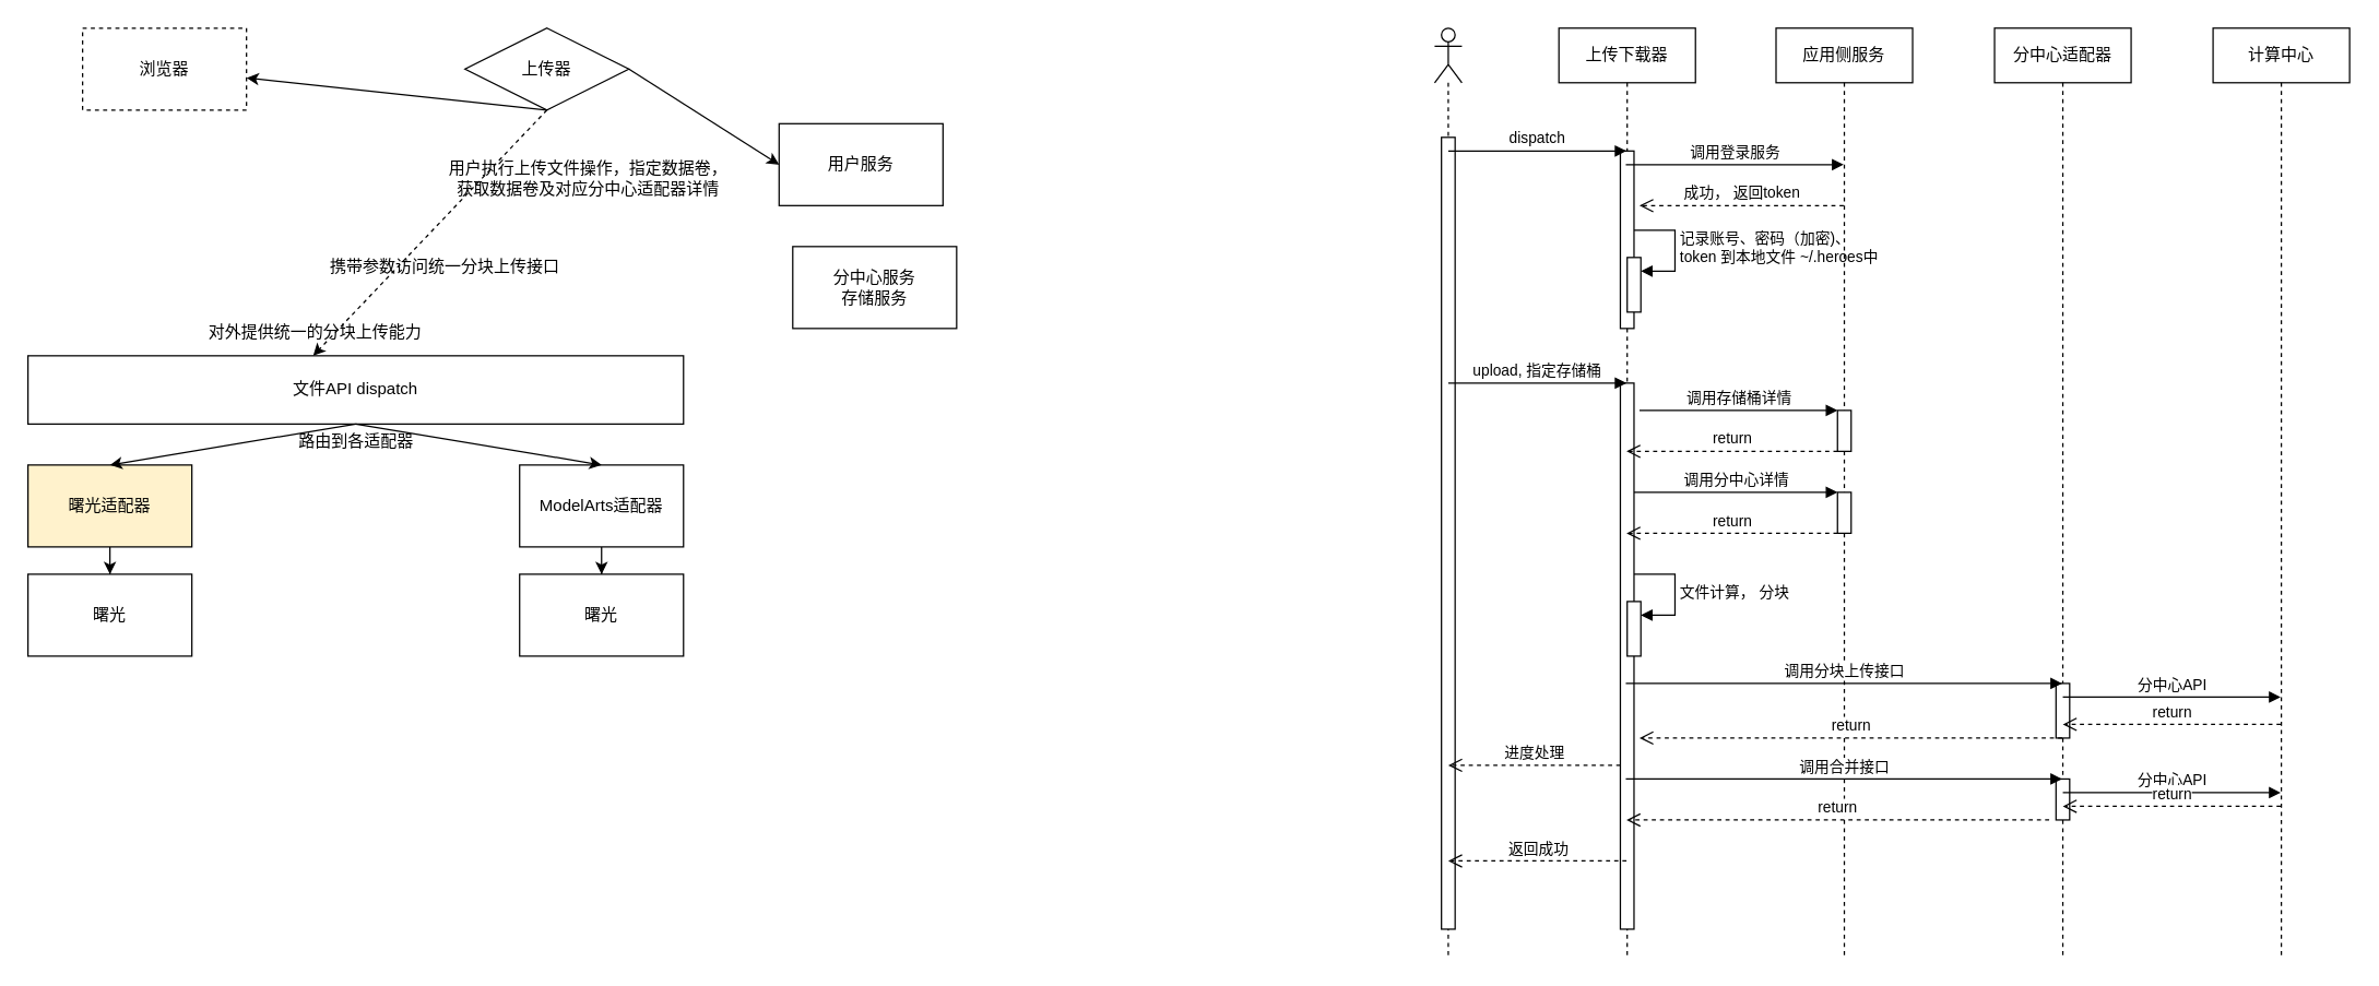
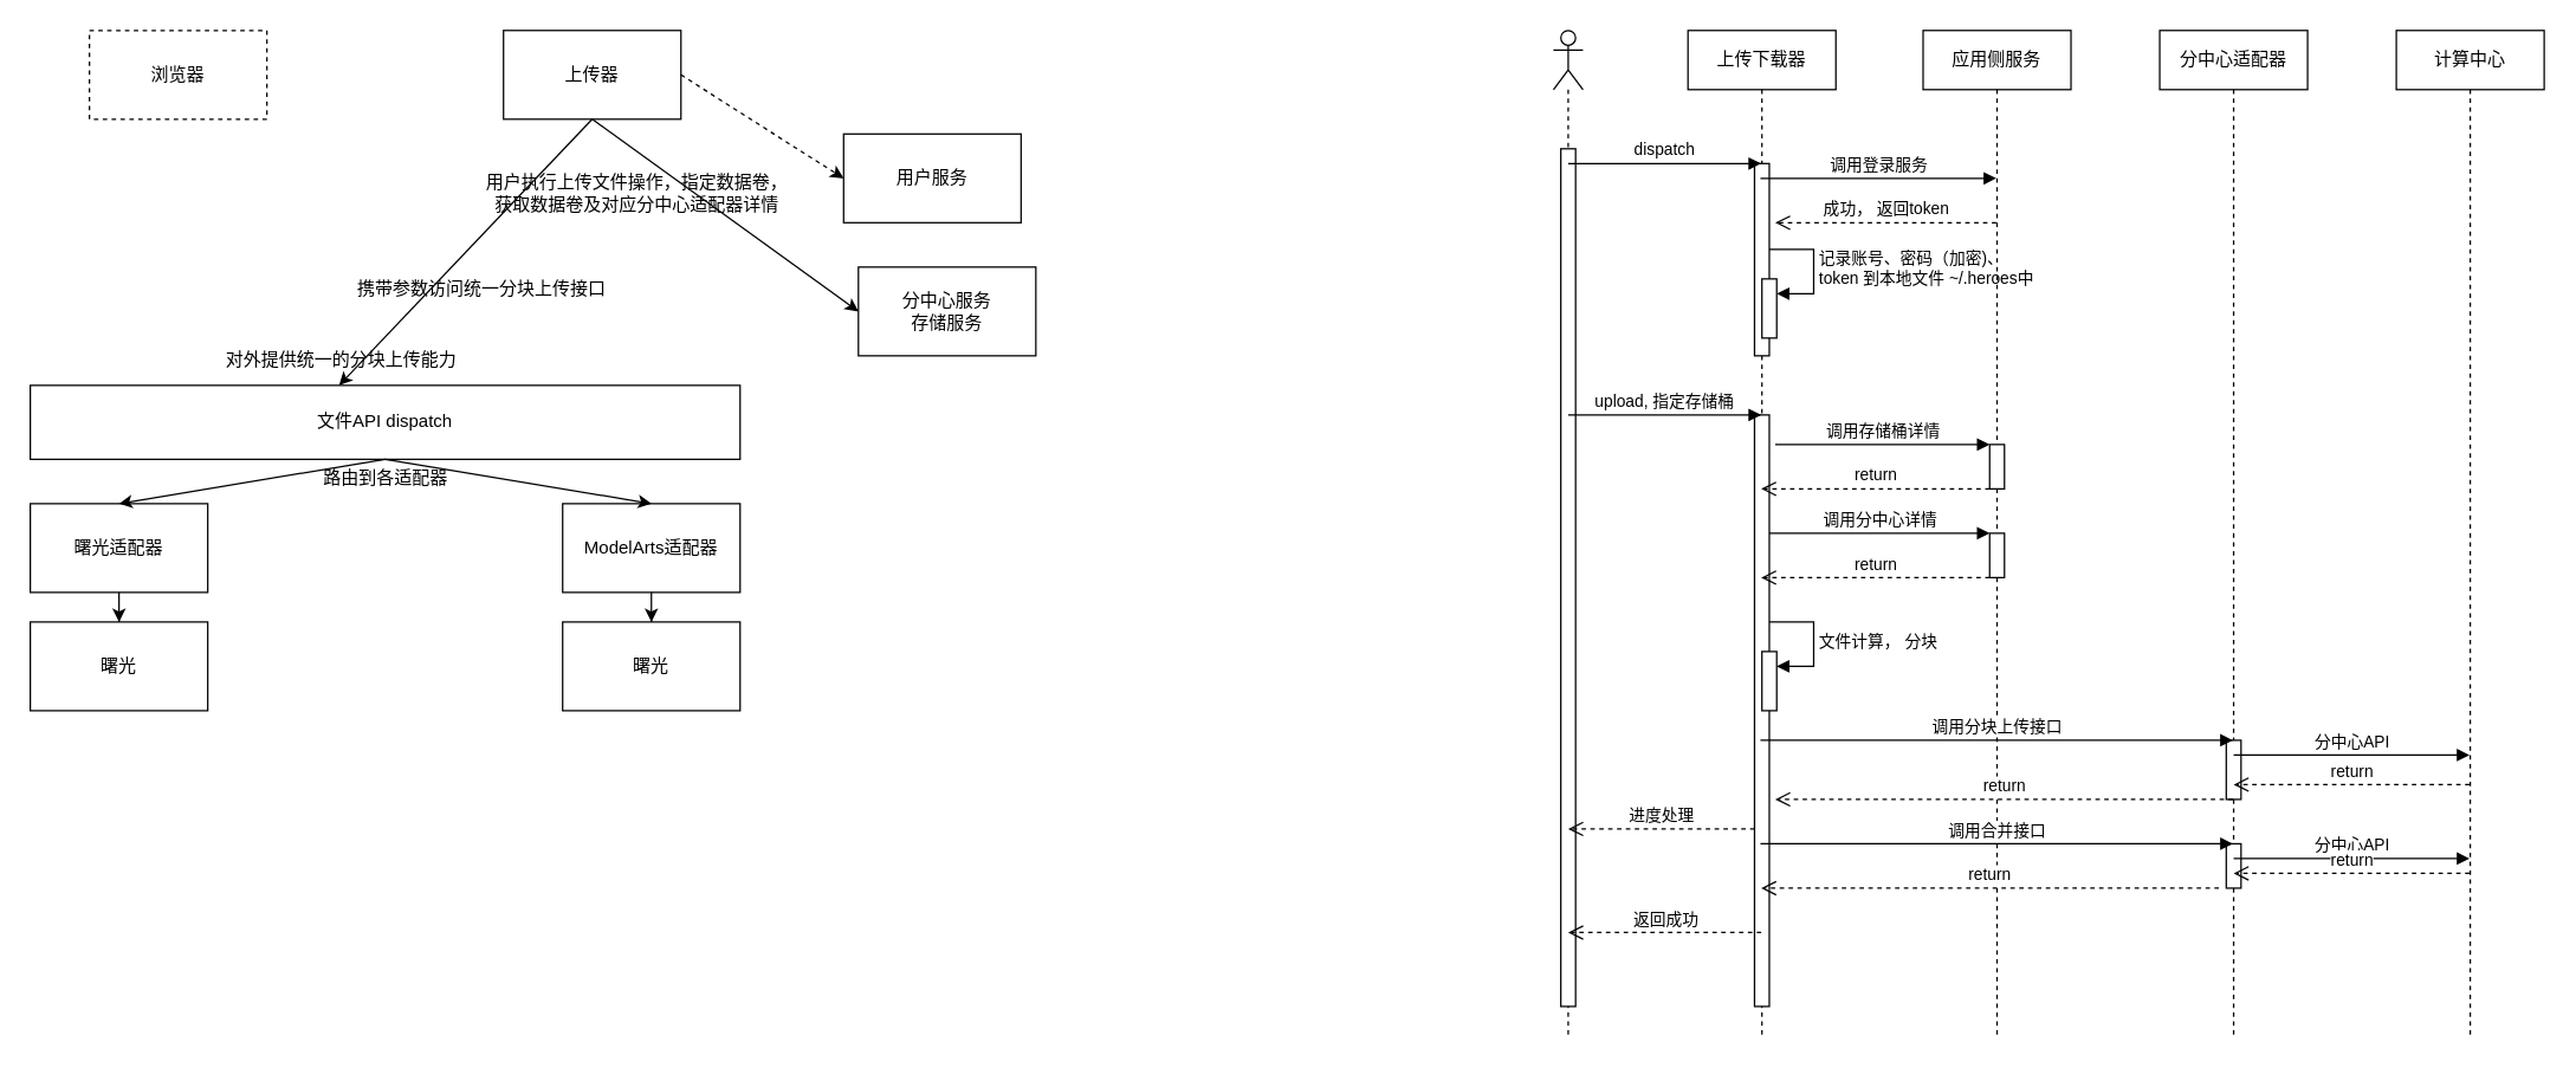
- <mxCell id="2" value="上传器" style="rhombus;whiteSpace=wrap;html=1;" vertex="1" parent="1"><mxGeometry x="340" y="20" width="120" height="60" as="geometry" /></mxCell>
+ <mxCell id="2" value="上传器" style="rounded=0;whiteSpace=wrap;html=1;" vertex="1" parent="1"><mxGeometry x="340" y="20" width="120" height="60" as="geometry" /></mxCell>
- <mxCell id="12" value="" style="endArrow=classic;html=1;rounded=0;exitX=0.5;exitY=1;exitDx=0;exitDy=0;" edge="1" parent="1" source="2" target="3"><mxGeometry width="50" height="50" relative="1" as="geometry"><mxPoint x="350" y="170" as="sourcePoint" /><mxPoint x="400" y="120" as="targetPoint" /></mxGeometry></mxCell>
+ <mxCell id="12" value="" style="endArrow=classic;html=1;rounded=0;exitX=0.5;exitY=1;exitDx=0;exitDy=0;entryX=0;entryY=0.5;entryDx=0;entryDy=0;" edge="1" parent="1" source="2" target="5"><mxGeometry width="50" height="50" relative="1" as="geometry"><mxPoint x="350" y="170" as="sourcePoint" /><mxPoint x="400" y="120" as="targetPoint" /></mxGeometry></mxCell>
- <mxCell id="11" value="" style="endArrow=classic;html=1;rounded=0;exitX=1;exitY=0.5;exitDx=0;exitDy=0;entryX=0;entryY=0.5;entryDx=0;entryDy=0;" edge="1" parent="1" source="2" target="4"><mxGeometry width="50" height="50" relative="1" as="geometry"><mxPoint x="410" y="140" as="sourcePoint" /><mxPoint x="460" y="90" as="targetPoint" /></mxGeometry></mxCell>
+ <mxCell id="11" value="" style="endArrow=classic;html=1;rounded=0;exitX=1;exitY=0.5;exitDx=0;exitDy=0;entryX=0;entryY=0.5;entryDx=0;entryDy=0;dashed=1;" edge="1" parent="1" source="2" target="4"><mxGeometry width="50" height="50" relative="1" as="geometry"><mxPoint x="410" y="140" as="sourcePoint" /><mxPoint x="460" y="90" as="targetPoint" /></mxGeometry></mxCell>
- <mxCell id="20" value="" style="endArrow=classic;html=1;rounded=0;exitX=0.5;exitY=1;exitDx=0;exitDy=0;entryX=0.435;entryY=0;entryDx=0;entryDy=0;entryPerimeter=0;dashed=1;" edge="1" parent="1" source="2" target="6"><mxGeometry width="50" height="50" relative="1" as="geometry"><mxPoint x="80" y="180" as="sourcePoint" /><mxPoint x="130" y="130" as="targetPoint" /></mxGeometry></mxCell>
+ <mxCell id="20" value="" style="endArrow=classic;html=1;rounded=0;exitX=0.5;exitY=1;exitDx=0;exitDy=0;entryX=0.435;entryY=0;entryDx=0;entryDy=0;entryPerimeter=0;" edge="1" parent="1" source="2" target="6"><mxGeometry width="50" height="50" relative="1" as="geometry"><mxPoint x="80" y="180" as="sourcePoint" /><mxPoint x="130" y="130" as="targetPoint" /></mxGeometry></mxCell>
- <mxCell id="8" value="曙光适配器" style="rounded=0;whiteSpace=wrap;html=1;fillColor=#fff2cc;" vertex="1" parent="1"><mxGeometry x="20" y="340" width="120" height="60" as="geometry" /></mxCell>
+ <mxCell id="8" value="曙光适配器" style="rounded=0;whiteSpace=wrap;html=1;" vertex="1" parent="1"><mxGeometry x="20" y="340" width="120" height="60" as="geometry" /></mxCell>
